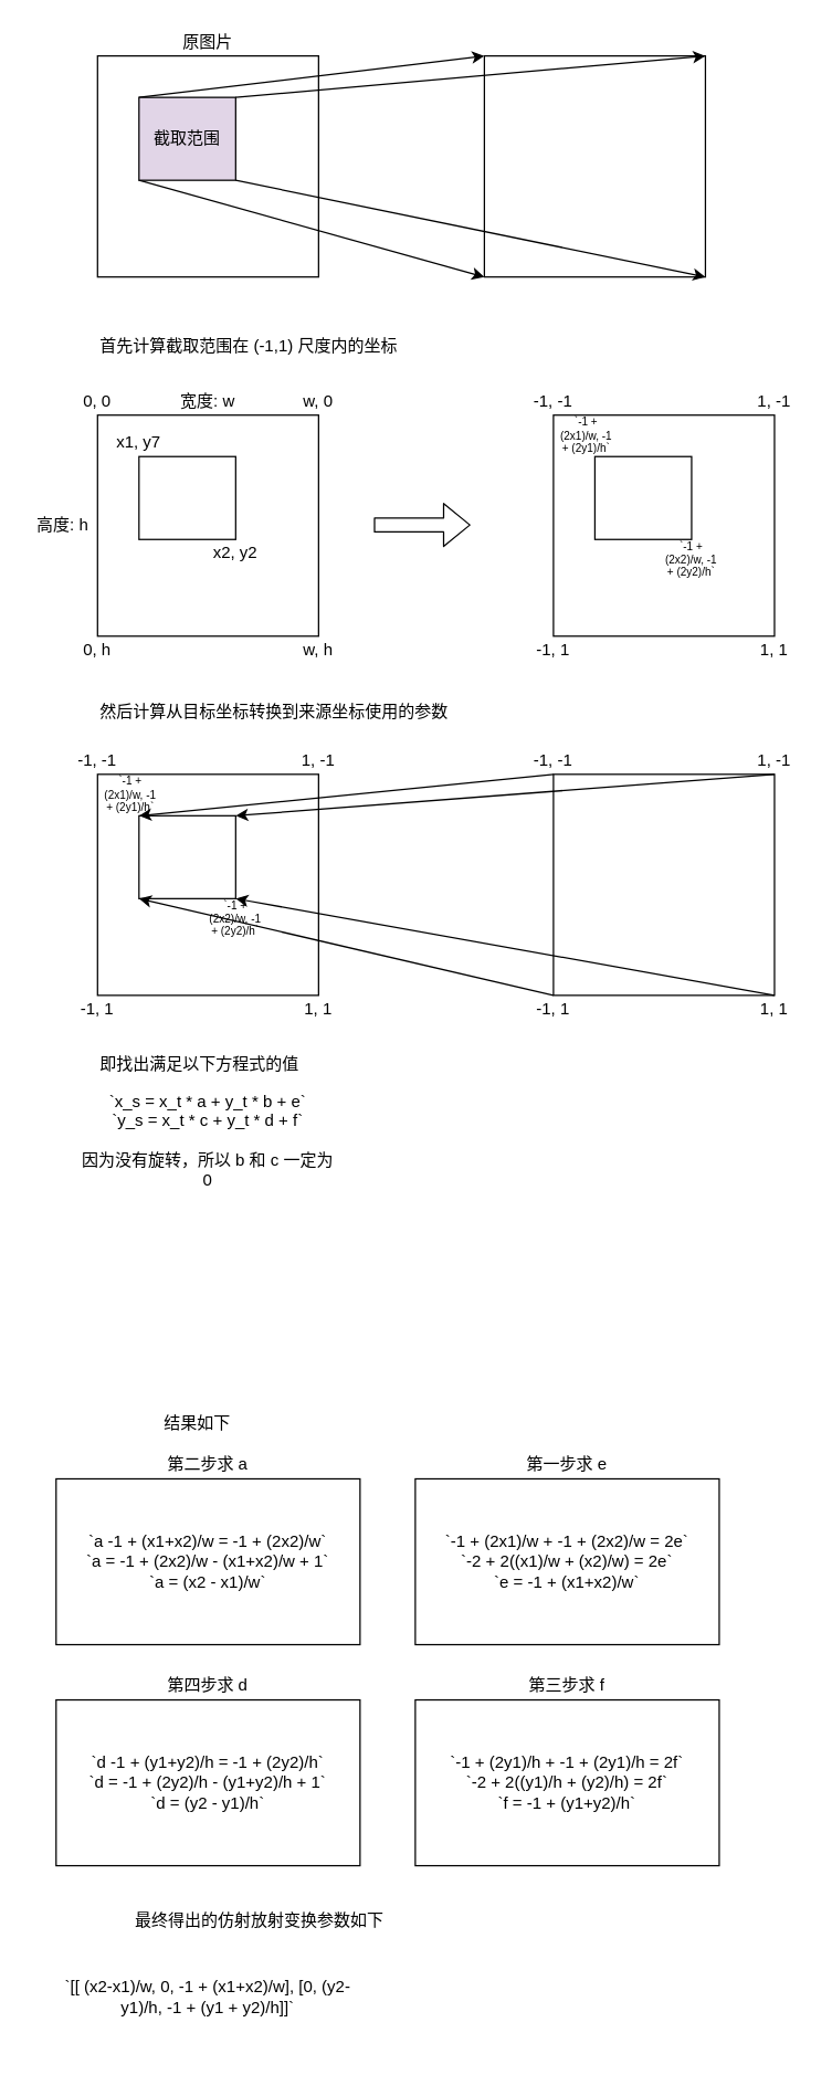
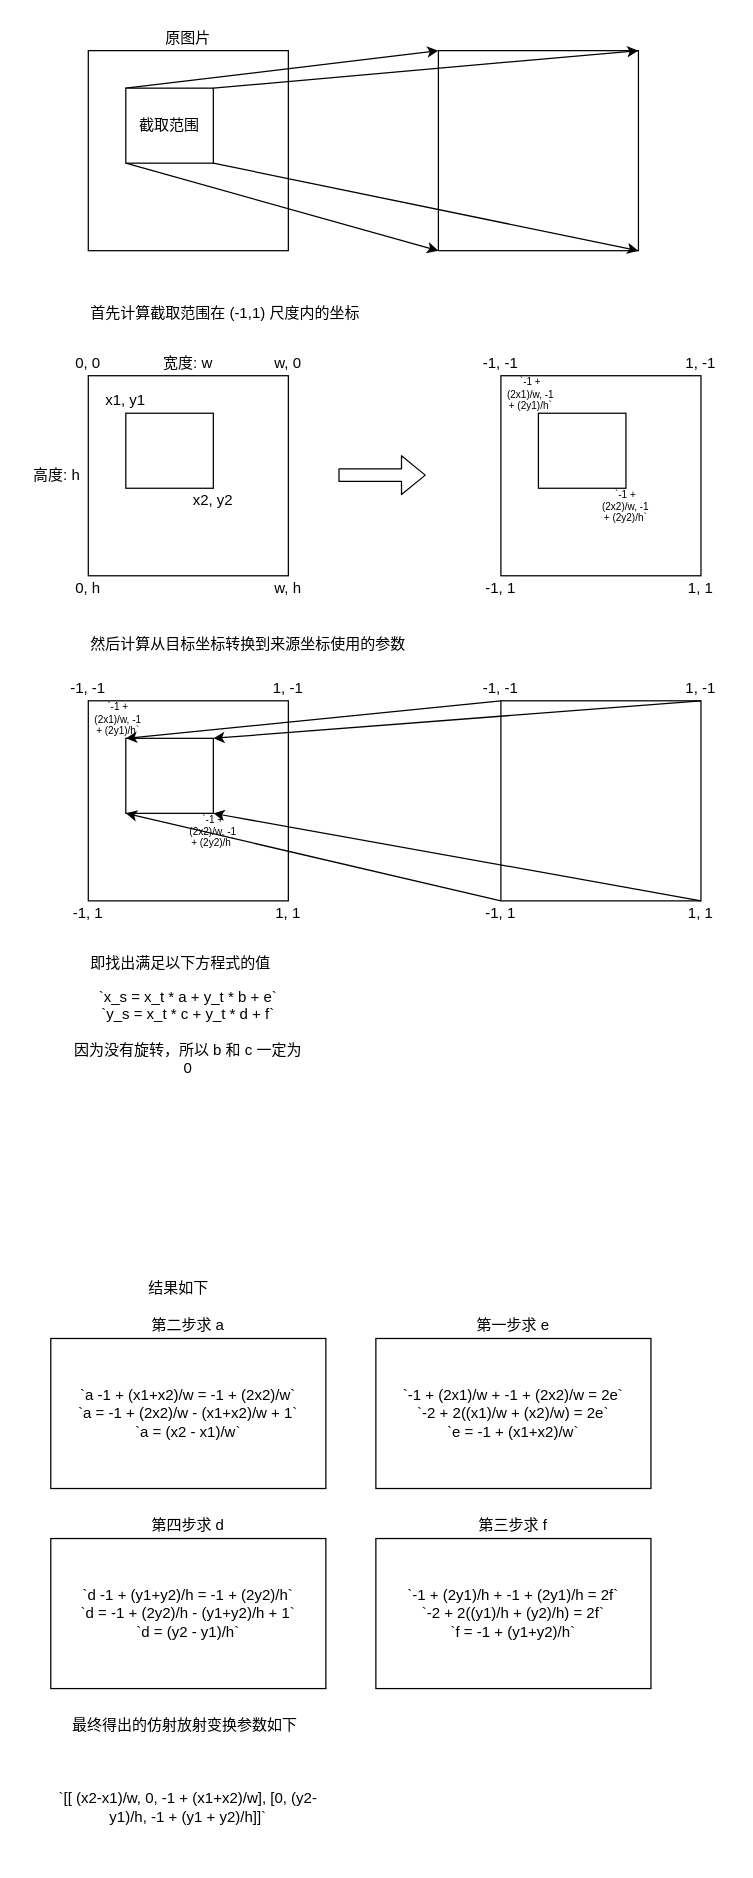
- <mxCell id="8" value="截取范围" style="rounded=0;whiteSpace=wrap;html=1;fillColor=#e1d5e7;" parent="1" vertex="1"><mxGeometry x="100" y="70" width="70" height="60" as="geometry" /></mxCell>
+ <mxCell id="8" value="截取范围" style="rounded=0;whiteSpace=wrap;html=1;" parent="1" vertex="1"><mxGeometry x="100" y="70" width="70" height="60" as="geometry" /></mxCell>
- <mxCell id="19" value="x1, y7" style="text;html=1;strokeColor=none;fillColor=none;align=center;verticalAlign=middle;whiteSpace=wrap;rounded=0;" vertex="1" parent="1"><mxGeometry x="80" y="310" width="40" height="20" as="geometry" /></mxCell>
+ <mxCell id="19" value="x1, y1" style="text;html=1;strokeColor=none;fillColor=none;align=center;verticalAlign=middle;whiteSpace=wrap;rounded=0;" vertex="1" parent="1"><mxGeometry x="80" y="310" width="40" height="20" as="geometry" /></mxCell>
- <mxCell id="60" value="最终得出的仿射放射变换参数如下" style="text;html=1;strokeColor=none;fillColor=none;align=center;verticalAlign=middle;whiteSpace=wrap;rounded=0;fontSize=12;fontColor=#000000;" vertex="1" parent="1"><mxGeometry x="80" y="1380" width="215" height="20" as="geometry" /></mxCell>
+ <mxCell id="60" value="最终得出的仿射放射变换参数如下" style="text;html=1;strokeColor=none;fillColor=none;align=center;verticalAlign=middle;whiteSpace=wrap;rounded=0;fontSize=12;fontColor=#000000;" vertex="1" parent="1"><mxGeometry x="40" y="1370" width="215" height="20" as="geometry" /></mxCell>
